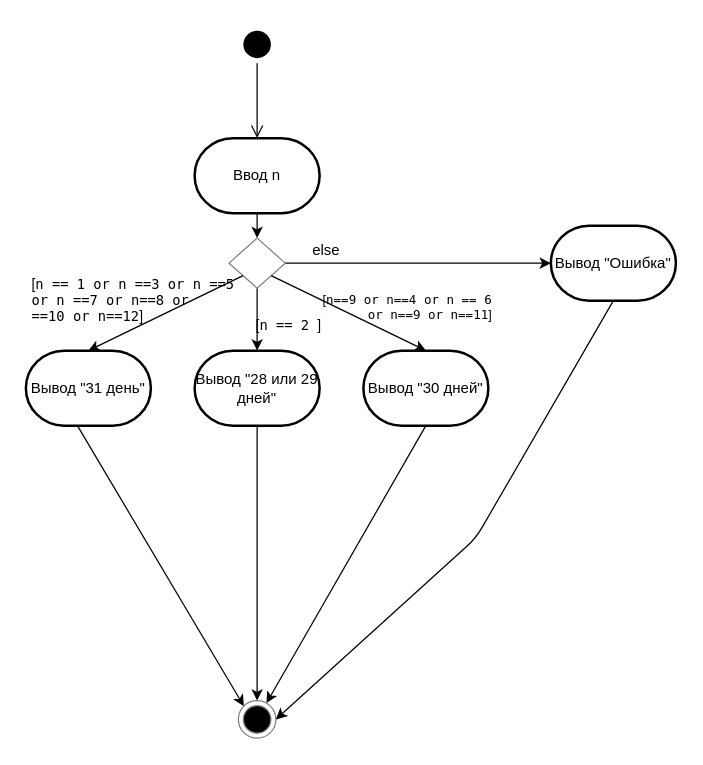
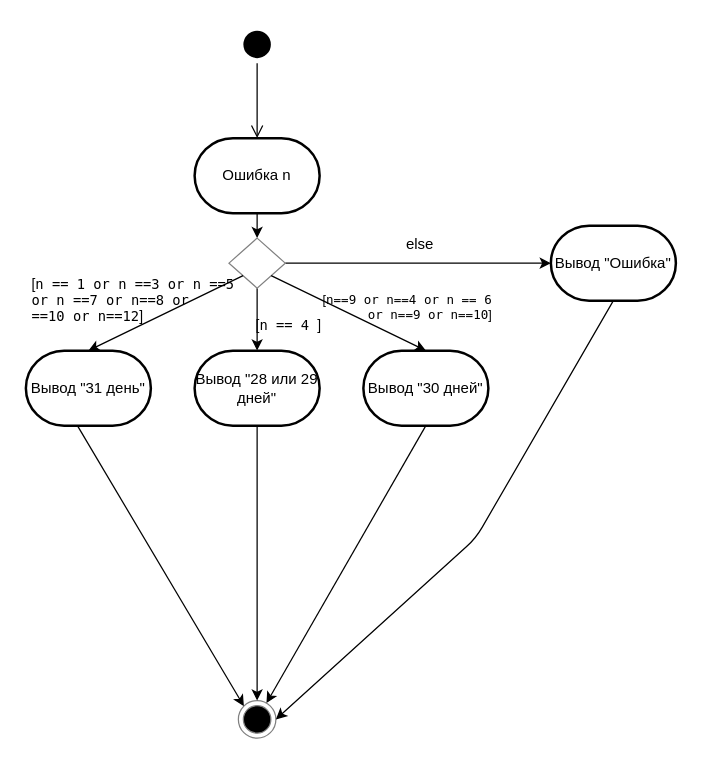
- <mxCell id="5" value="Ввод n" style="strokeWidth=2;html=1;shape=mxgraph.flowchart.terminator;whiteSpace=wrap;" vertex="1" parent="1"><mxGeometry x="155" y="110" width="100" height="60" as="geometry" /></mxCell>
+ <mxCell id="5" value="Ошибка n" style="strokeWidth=2;html=1;shape=mxgraph.flowchart.terminator;whiteSpace=wrap;" vertex="1" parent="1"><mxGeometry x="155" y="110" width="100" height="60" as="geometry" /></mxCell>
- <mxCell id="13" value="else" style="text;html=1;align=center;verticalAlign=middle;resizable=0;points=[];autosize=1;" vertex="1" parent="1"><mxGeometry x="240" y="190" width="40" height="20" as="geometry" /></mxCell>
+ <mxCell id="13" value="else" style="text;html=1;align=center;verticalAlign=middle;resizable=0;points=[];autosize=1;" vertex="1" parent="1"><mxGeometry x="315" y="185" width="40" height="20" as="geometry" /></mxCell>
- <mxCell id="18" value="[&lt;span style=&quot;font-family: &amp;quot;jetbrains mono&amp;quot;, monospace; font-size: 10px;&quot;&gt;n==&lt;/span&gt;&lt;span style=&quot;font-family: &amp;quot;jetbrains mono&amp;quot;, monospace; font-size: 10px;&quot;&gt;9 &lt;/span&gt;&lt;span style=&quot;font-family: &amp;quot;jetbrains mono&amp;quot;, monospace; font-size: 10px;&quot;&gt;or &lt;/span&gt;&lt;span style=&quot;font-family: &amp;quot;jetbrains mono&amp;quot;, monospace; font-size: 10px;&quot;&gt;n==&lt;/span&gt;&lt;span style=&quot;font-family: &amp;quot;jetbrains mono&amp;quot;, monospace; font-size: 10px;&quot;&gt;4 &lt;/span&gt;&lt;span style=&quot;font-family: &amp;quot;jetbrains mono&amp;quot;, monospace; font-size: 10px;&quot;&gt;or &lt;/span&gt;&lt;span style=&quot;font-family: &amp;quot;jetbrains mono&amp;quot;, monospace; font-size: 10px;&quot;&gt;n == &lt;/span&gt;&lt;span style=&quot;font-family: &amp;quot;jetbrains mono&amp;quot;, monospace; font-size: 10px;&quot;&gt;6 &lt;br style=&quot;font-size: 10px;&quot;&gt;&lt;div style=&quot;text-align: right; font-size: 10px;&quot;&gt;&lt;span style=&quot;font-size: 10px;&quot;&gt;or &lt;/span&gt;&lt;span style=&quot;font-size: 10px;&quot;&gt;n==&lt;/span&gt;&lt;span style=&quot;font-size: 10px;&quot;&gt;9 &lt;/span&gt;&lt;span style=&quot;font-size: 10px;&quot;&gt;or &lt;/span&gt;&lt;span style=&quot;font-size: 10px;&quot;&gt;n==&lt;/span&gt;&lt;span style=&quot;font-size: 10px;&quot;&gt;11&lt;/span&gt;&lt;span style=&quot;font-family: helvetica; font-size: 10px;&quot;&gt;]&lt;/span&gt;&lt;/div&gt;&lt;/span&gt;" style="text;html=1;align=center;verticalAlign=middle;resizable=0;points=[];autosize=1;fontSize=10;labelBackgroundColor=none;" vertex="1" parent="1"><mxGeometry x="255" y="230" width="140" height="30" as="geometry" /></mxCell>
+ <mxCell id="18" value="[&lt;span style=&quot;font-family: &amp;quot;jetbrains mono&amp;quot;, monospace; font-size: 10px;&quot;&gt;n==&lt;/span&gt;&lt;span style=&quot;font-family: &amp;quot;jetbrains mono&amp;quot;, monospace; font-size: 10px;&quot;&gt;9 &lt;/span&gt;&lt;span style=&quot;font-family: &amp;quot;jetbrains mono&amp;quot;, monospace; font-size: 10px;&quot;&gt;or &lt;/span&gt;&lt;span style=&quot;font-family: &amp;quot;jetbrains mono&amp;quot;, monospace; font-size: 10px;&quot;&gt;n==&lt;/span&gt;&lt;span style=&quot;font-family: &amp;quot;jetbrains mono&amp;quot;, monospace; font-size: 10px;&quot;&gt;4 &lt;/span&gt;&lt;span style=&quot;font-family: &amp;quot;jetbrains mono&amp;quot;, monospace; font-size: 10px;&quot;&gt;or &lt;/span&gt;&lt;span style=&quot;font-family: &amp;quot;jetbrains mono&amp;quot;, monospace; font-size: 10px;&quot;&gt;n == &lt;/span&gt;&lt;span style=&quot;font-family: &amp;quot;jetbrains mono&amp;quot;, monospace; font-size: 10px;&quot;&gt;6 &lt;br style=&quot;font-size: 10px;&quot;&gt;&lt;div style=&quot;text-align: right; font-size: 10px;&quot;&gt;&lt;span style=&quot;font-size: 10px;&quot;&gt;or &lt;/span&gt;&lt;span style=&quot;font-size: 10px;&quot;&gt;n==&lt;/span&gt;&lt;span style=&quot;font-size: 10px;&quot;&gt;9 &lt;/span&gt;&lt;span style=&quot;font-size: 10px;&quot;&gt;or &lt;/span&gt;&lt;span style=&quot;font-size: 10px;&quot;&gt;n==&lt;/span&gt;&lt;span style=&quot;font-size: 10px;&quot;&gt;10&lt;/span&gt;&lt;span style=&quot;font-family: helvetica; font-size: 10px;&quot;&gt;]&lt;/span&gt;&lt;/div&gt;&lt;/span&gt;" style="text;html=1;align=center;verticalAlign=middle;resizable=0;points=[];autosize=1;fontSize=10;labelBackgroundColor=none;" vertex="1" parent="1"><mxGeometry x="255" y="230" width="140" height="30" as="geometry" /></mxCell>
- <mxCell id="16" value="[&lt;span style=&quot;font-family: &amp;quot;jetbrains mono&amp;quot;, monospace;&quot;&gt;n == &lt;/span&gt;&lt;span style=&quot;font-family: &amp;quot;jetbrains mono&amp;quot;, monospace;&quot;&gt;2&amp;nbsp;&lt;/span&gt;&lt;span&gt;]&lt;/span&gt;" style="text;html=1;align=center;verticalAlign=middle;resizable=0;points=[];autosize=1;fontSize=11;labelBackgroundColor=none;" vertex="1" parent="1"><mxGeometry x="200" y="250" width="60" height="20" as="geometry" /></mxCell>
+ <mxCell id="16" value="[&lt;span style=&quot;font-family: &amp;quot;jetbrains mono&amp;quot;, monospace;&quot;&gt;n == &lt;/span&gt;&lt;span style=&quot;font-family: &amp;quot;jetbrains mono&amp;quot;, monospace;&quot;&gt;4&amp;nbsp;&lt;/span&gt;&lt;span&gt;]&lt;/span&gt;" style="text;html=1;align=center;verticalAlign=middle;resizable=0;points=[];autosize=1;fontSize=11;labelBackgroundColor=none;" vertex="1" parent="1"><mxGeometry x="200" y="250" width="60" height="20" as="geometry" /></mxCell>
